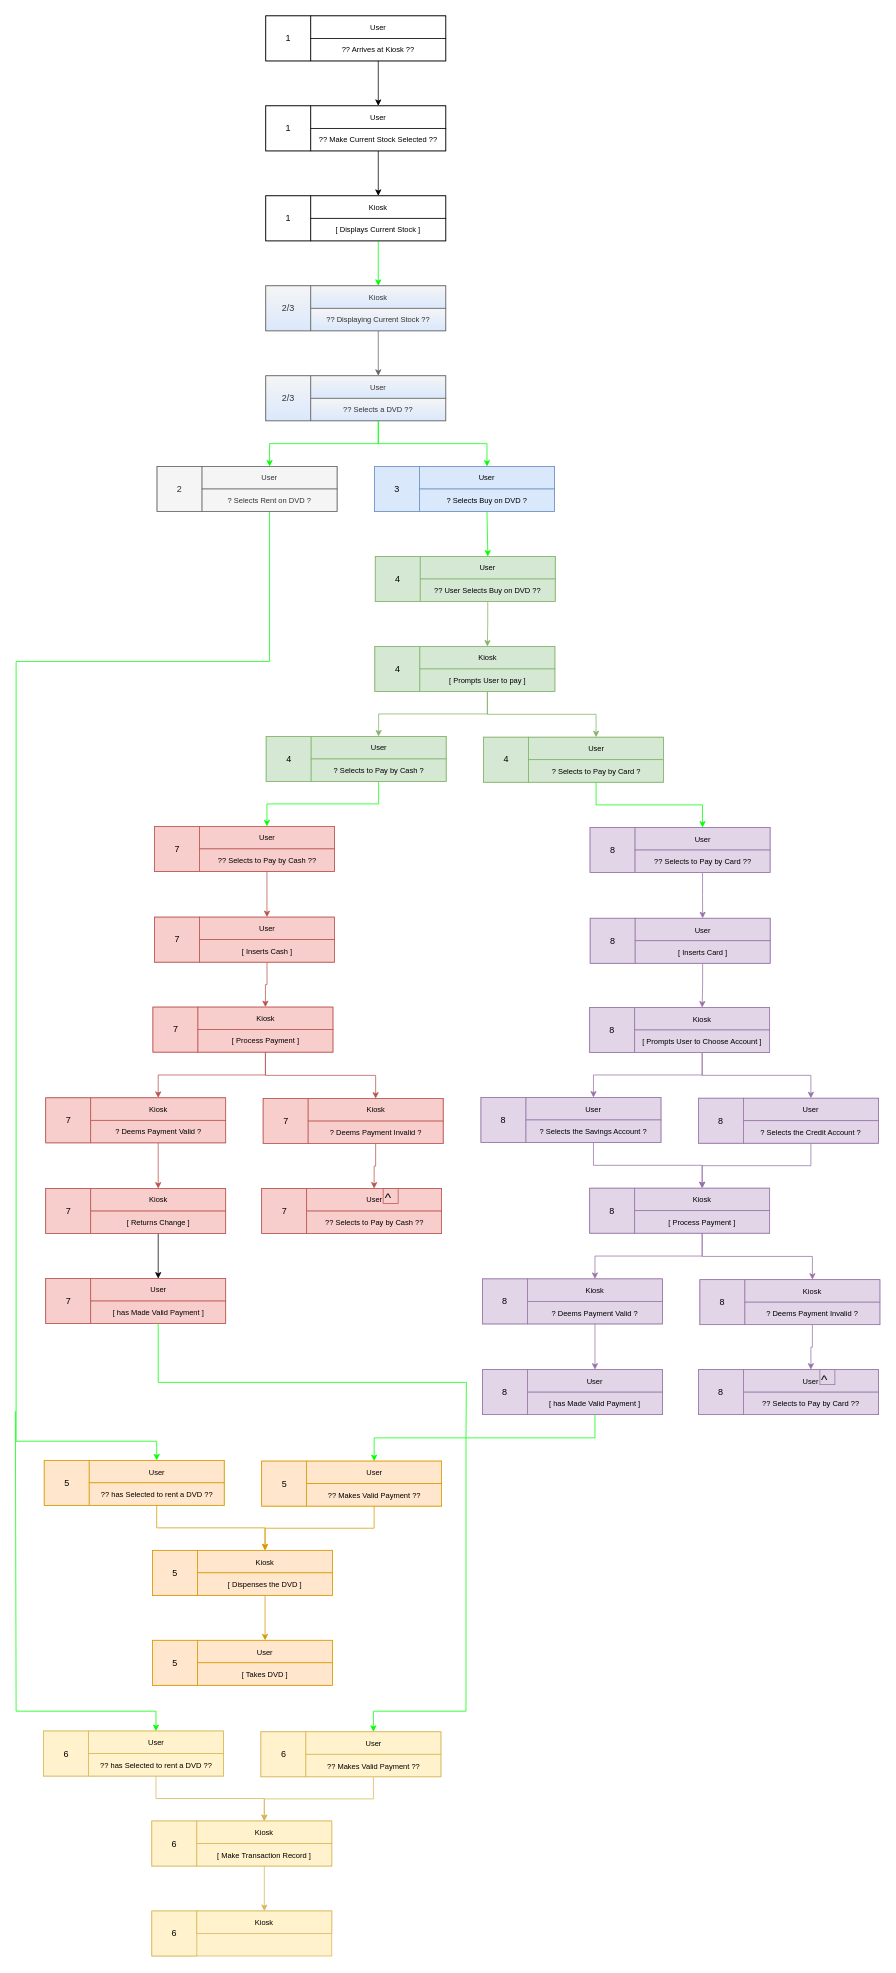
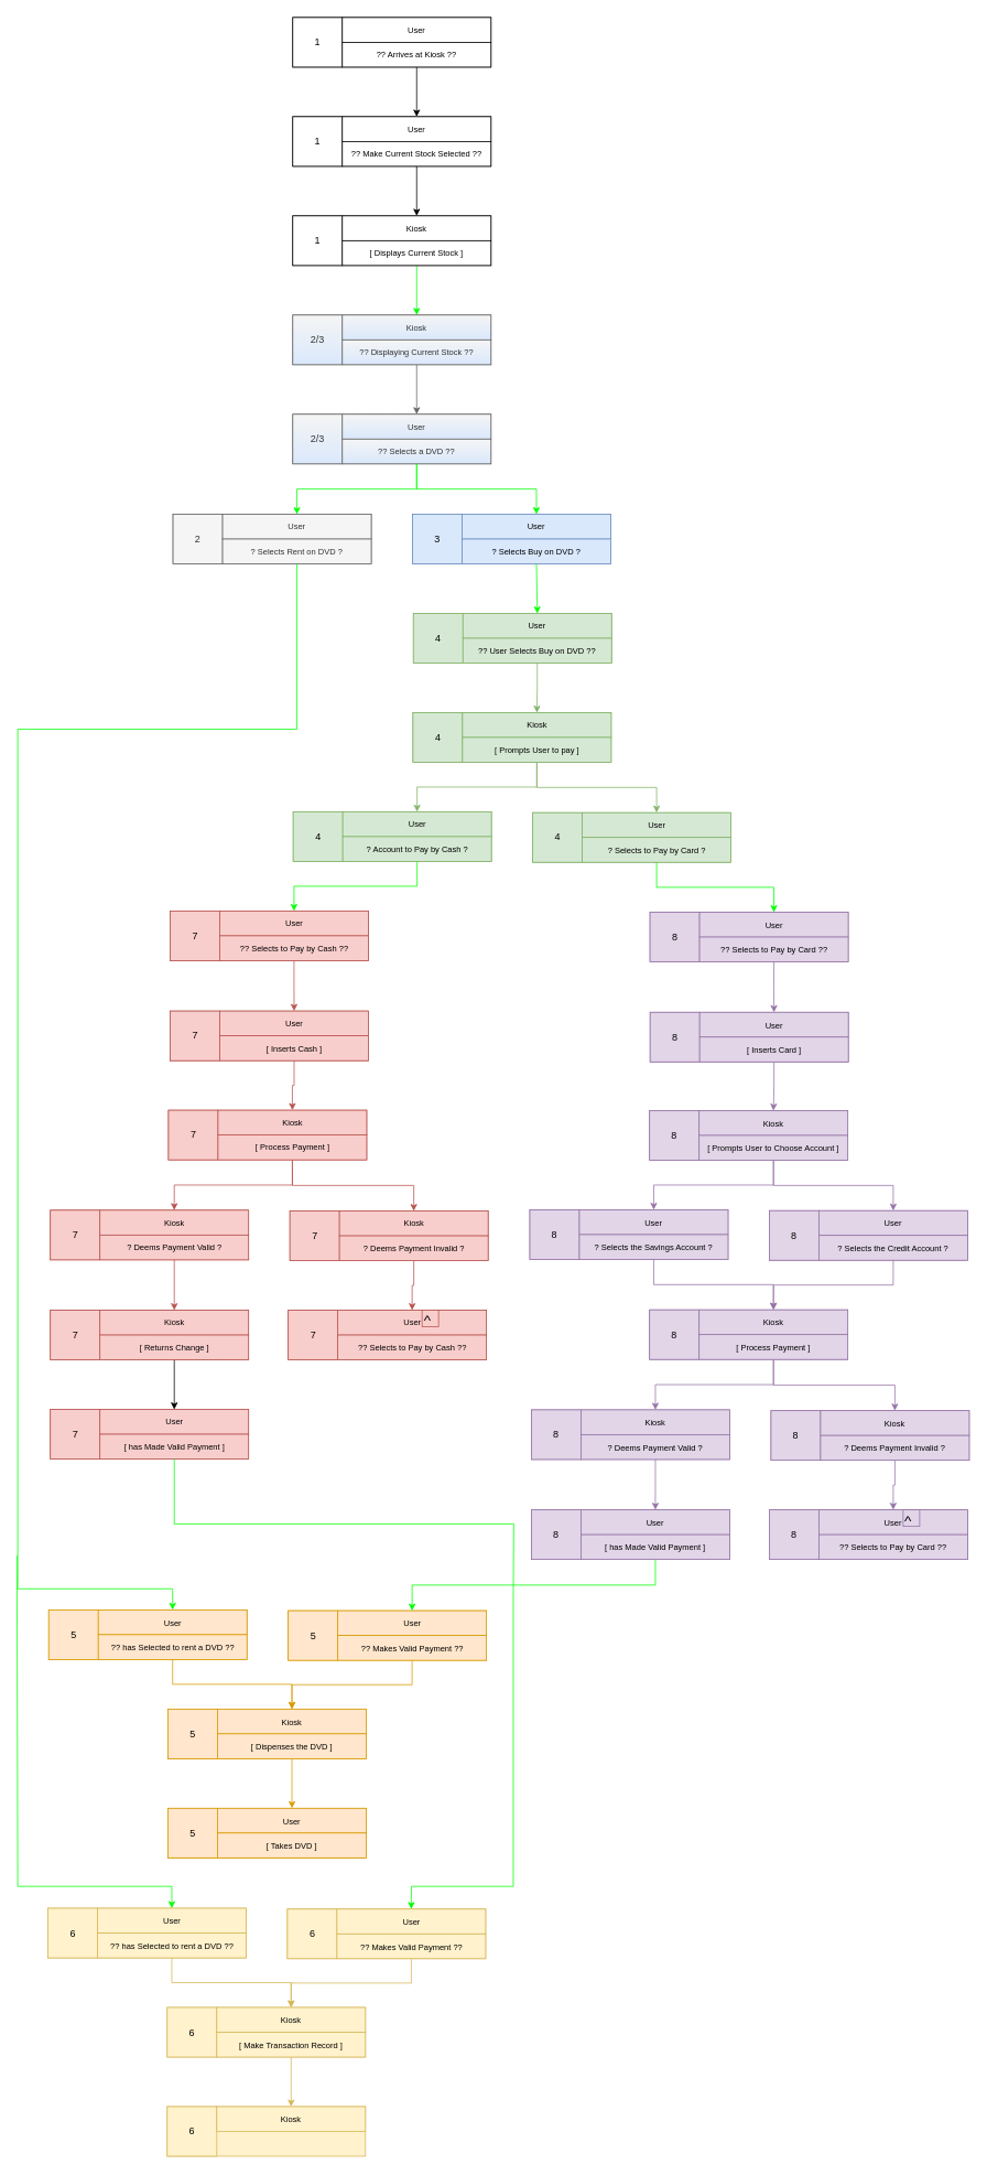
- <mxCell id="50" value="? Selects to Pay by Cash ?" style="rounded=0;whiteSpace=wrap;html=1;fontSize=10;fillColor=#d5e8d4;strokeColor=#82b366;" vertex="1" parent="1"><mxGeometry x="414.5" y="1011.017" width="180" height="30" as="geometry" /></mxCell>
+ <mxCell id="50" value="? Account to Pay by Cash ?" style="rounded=0;whiteSpace=wrap;html=1;fontSize=10;fillColor=#d5e8d4;strokeColor=#82b366;" vertex="1" parent="1"><mxGeometry x="414.5" y="1011.017" width="180" height="30" as="geometry" /></mxCell>
